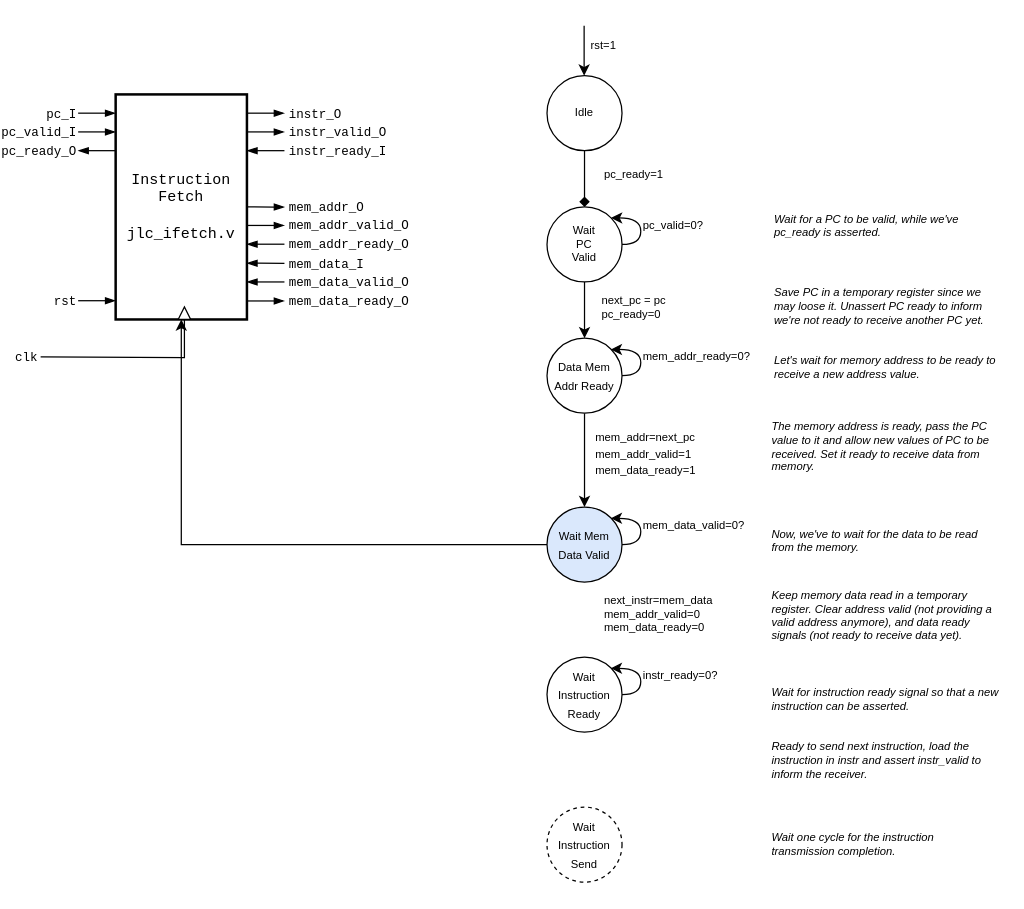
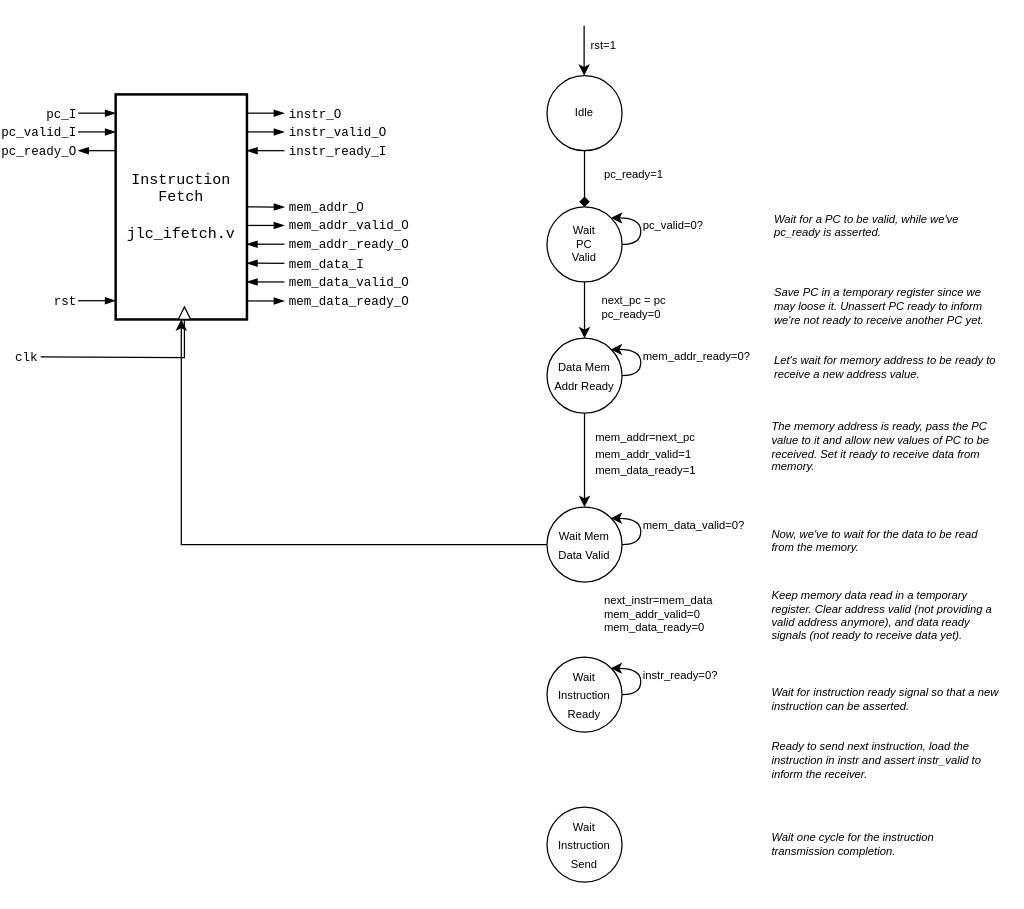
- <mxCell id="48" value="&lt;font style=&quot;font-size: 9px;&quot;&gt;Wait Mem Data Valid&lt;/font&gt;" style="ellipse;whiteSpace=wrap;html=1;aspect=fixed;fillColor=#dae8fc;" vertex="1" parent="1"><mxGeometry x="425" y="405" width="60" height="60" as="geometry" /></mxCell>
+ <mxCell id="48" value="&lt;font style=&quot;font-size: 9px;&quot;&gt;Wait Mem Data Valid&lt;/font&gt;" style="ellipse;whiteSpace=wrap;html=1;aspect=fixed;" vertex="1" parent="1"><mxGeometry x="425" y="405" width="60" height="60" as="geometry" /></mxCell>
- <mxCell id="60" value="&lt;font style=&quot;font-size: 9px;&quot;&gt;Wait Instruction Send&lt;/font&gt;" style="ellipse;whiteSpace=wrap;html=1;aspect=fixed;dashed=1;" vertex="1" parent="1"><mxGeometry x="425" y="645" width="60" height="60" as="geometry" /></mxCell>
+ <mxCell id="60" value="&lt;font style=&quot;font-size: 9px;&quot;&gt;Wait Instruction Send&lt;/font&gt;" style="ellipse;whiteSpace=wrap;html=1;aspect=fixed;" vertex="1" parent="1"><mxGeometry x="425" y="645" width="60" height="60" as="geometry" /></mxCell>
